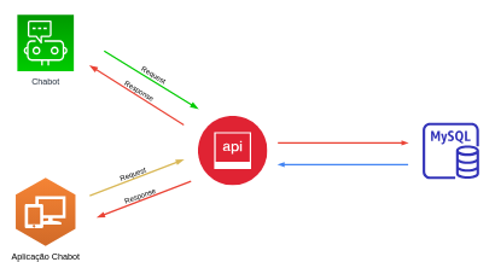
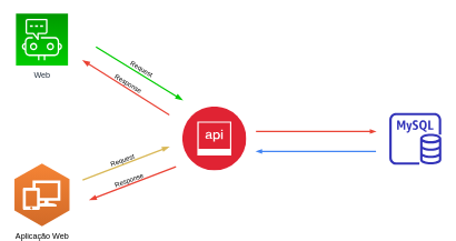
- <mxCell id="6" value="Chabot" style="points=[[0,0,0],[0.25,0,0],[0.5,0,0],[0.75,0,0],[1,0,0],[0,1,0],[0.25,1,0],[0.5,1,0],[0.75,1,0],[1,1,0],[0,0.25,0],[0,0.5,0],[0,0.75,0],[1,0.25,0],[1,0.5,0],[1,0.75,0]];points=[[0,0,0],[0.25,0,0],[0.5,0,0],[0.75,0,0],[1,0,0],[0,1,0],[0.25,1,0],[0.5,1,0],[0.75,1,0],[1,1,0],[0,0.25,0],[0,0.5,0],[0,0.75,0],[1,0.25,0],[1,0.5,0],[1,0.75,0]];outlineConnect=0;fontColor=#232F3E;gradientDirection=north;strokeColor=#ffffff;dashed=0;verticalLabelPosition=bottom;verticalAlign=top;align=center;html=1;fontSize=12;fontStyle=0;aspect=fixed;shape=mxgraph.aws4.resourceIcon;resIcon=mxgraph.aws4.chatbot;fillColor=#00CC00;gradientColor=#009900;" parent="1" vertex="1"><mxGeometry x="23" y="20" width="78" height="78" as="geometry" /></mxCell>
+ <mxCell id="6" value="Web" style="points=[[0,0,0],[0.25,0,0],[0.5,0,0],[0.75,0,0],[1,0,0],[0,1,0],[0.25,1,0],[0.5,1,0],[0.75,1,0],[1,1,0],[0,0.25,0],[0,0.5,0],[0,0.75,0],[1,0.25,0],[1,0.5,0],[1,0.75,0]];points=[[0,0,0],[0.25,0,0],[0.5,0,0],[0.75,0,0],[1,0,0],[0,1,0],[0.25,1,0],[0.5,1,0],[0.75,1,0],[1,1,0],[0,0.25,0],[0,0.5,0],[0,0.75,0],[1,0.25,0],[1,0.5,0],[1,0.75,0]];outlineConnect=0;fontColor=#232F3E;gradientDirection=north;strokeColor=#ffffff;dashed=0;verticalLabelPosition=bottom;verticalAlign=top;align=center;html=1;fontSize=12;fontStyle=0;aspect=fixed;shape=mxgraph.aws4.resourceIcon;resIcon=mxgraph.aws4.chatbot;fillColor=#00CC00;gradientColor=#009900;" parent="1" vertex="1"><mxGeometry x="23" y="20" width="78" height="78" as="geometry" /></mxCell>
- <mxCell id="15" value="&lt;font style=&quot;font-size: 12px&quot;&gt;Aplicação Chabot&lt;/font&gt;" style="outlineConnect=0;dashed=0;verticalLabelPosition=bottom;verticalAlign=top;align=center;html=1;shape=mxgraph.aws3.workspaces;fillColor=#D16A28;gradientColor=#F58435;gradientDirection=north;fontSize=10;" parent="1" vertex="1"><mxGeometry x="20.75" y="245" width="82.5" height="94.5" as="geometry" /></mxCell>
+ <mxCell id="15" value="&lt;font style=&quot;font-size: 12px&quot;&gt;Aplicação Web&lt;/font&gt;" style="outlineConnect=0;dashed=0;verticalLabelPosition=bottom;verticalAlign=top;align=center;html=1;shape=mxgraph.aws3.workspaces;fillColor=#D16A28;gradientColor=#F58435;gradientDirection=north;fontSize=10;" parent="1" vertex="1"><mxGeometry x="20.75" y="245" width="82.5" height="94.5" as="geometry" /></mxCell>
